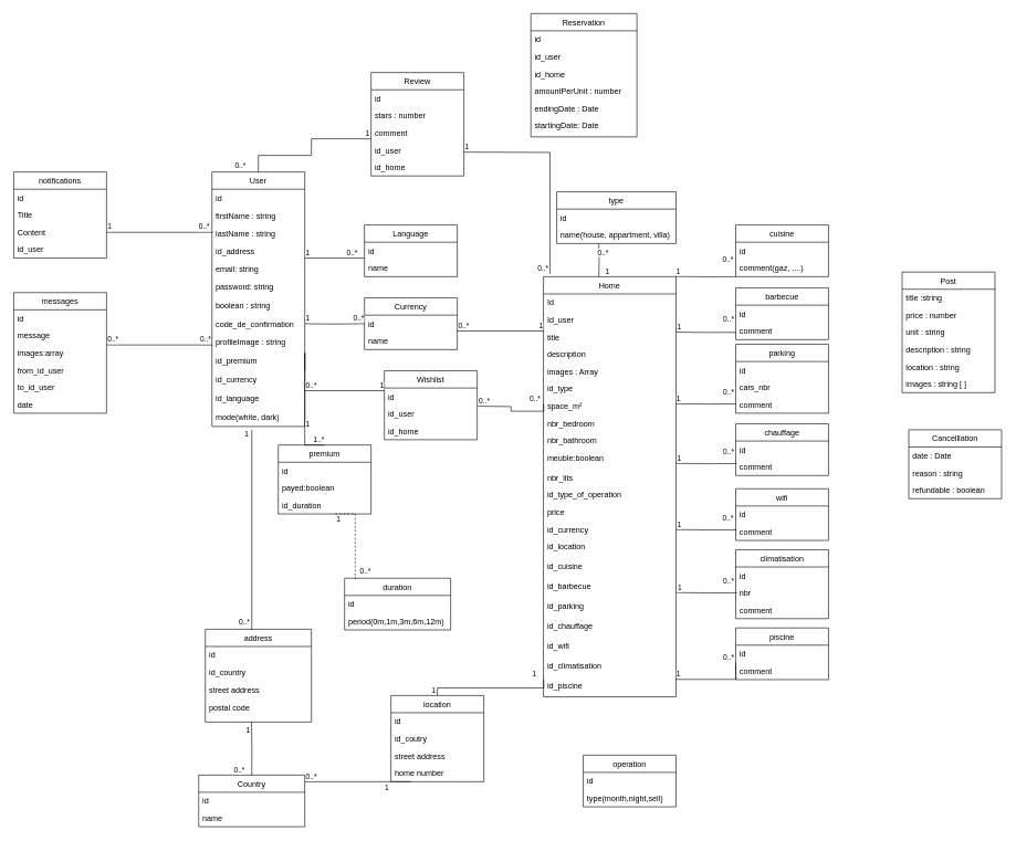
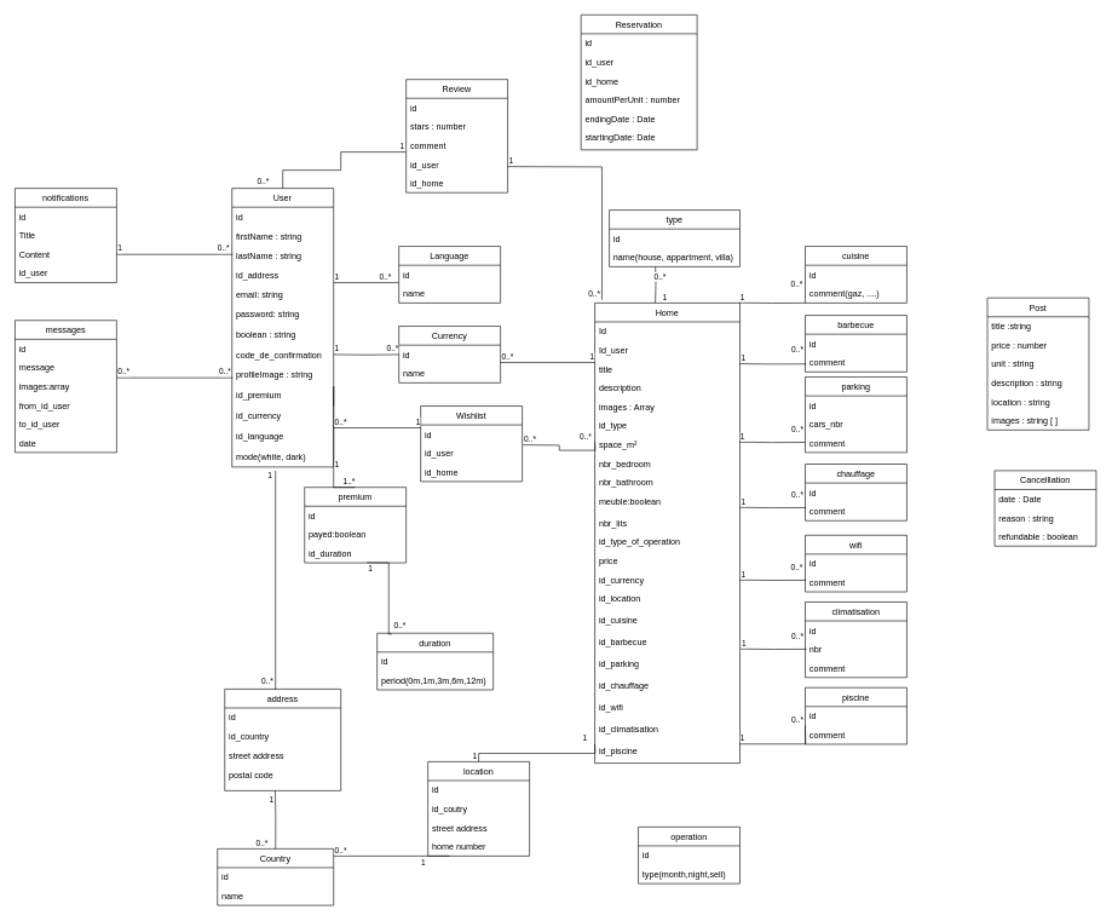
- <mxCell id="60" value="" style="endArrow=none;html=1;edgeStyle=orthogonalEdgeStyle;rounded=0;targetPerimeterSpacing=0;exitX=0.615;exitY=0.992;exitDx=0;exitDy=0;exitPerimeter=0;entryX=0.126;entryY=0.016;entryDx=0;entryDy=0;entryPerimeter=0;dashed=1;" parent="1" source="56" target="57" edge="1"><mxGeometry relative="1" as="geometry"><mxPoint x="499" y="749" as="sourcePoint" /><mxPoint x="555" y="769" as="targetPoint" /><Array as="points"><mxPoint x="535" y="873" /></Array></mxGeometry></mxCell>
+ <mxCell id="60" value="" style="endArrow=none;html=1;edgeStyle=orthogonalEdgeStyle;rounded=0;targetPerimeterSpacing=0;exitX=0.615;exitY=0.992;exitDx=0;exitDy=0;exitPerimeter=0;entryX=0.126;entryY=0.016;entryDx=0;entryDy=0;entryPerimeter=0;" parent="1" source="56" target="57" edge="1"><mxGeometry relative="1" as="geometry"><mxPoint x="499" y="749" as="sourcePoint" /><mxPoint x="555" y="769" as="targetPoint" /><Array as="points"><mxPoint x="535" y="873" /></Array></mxGeometry></mxCell>
